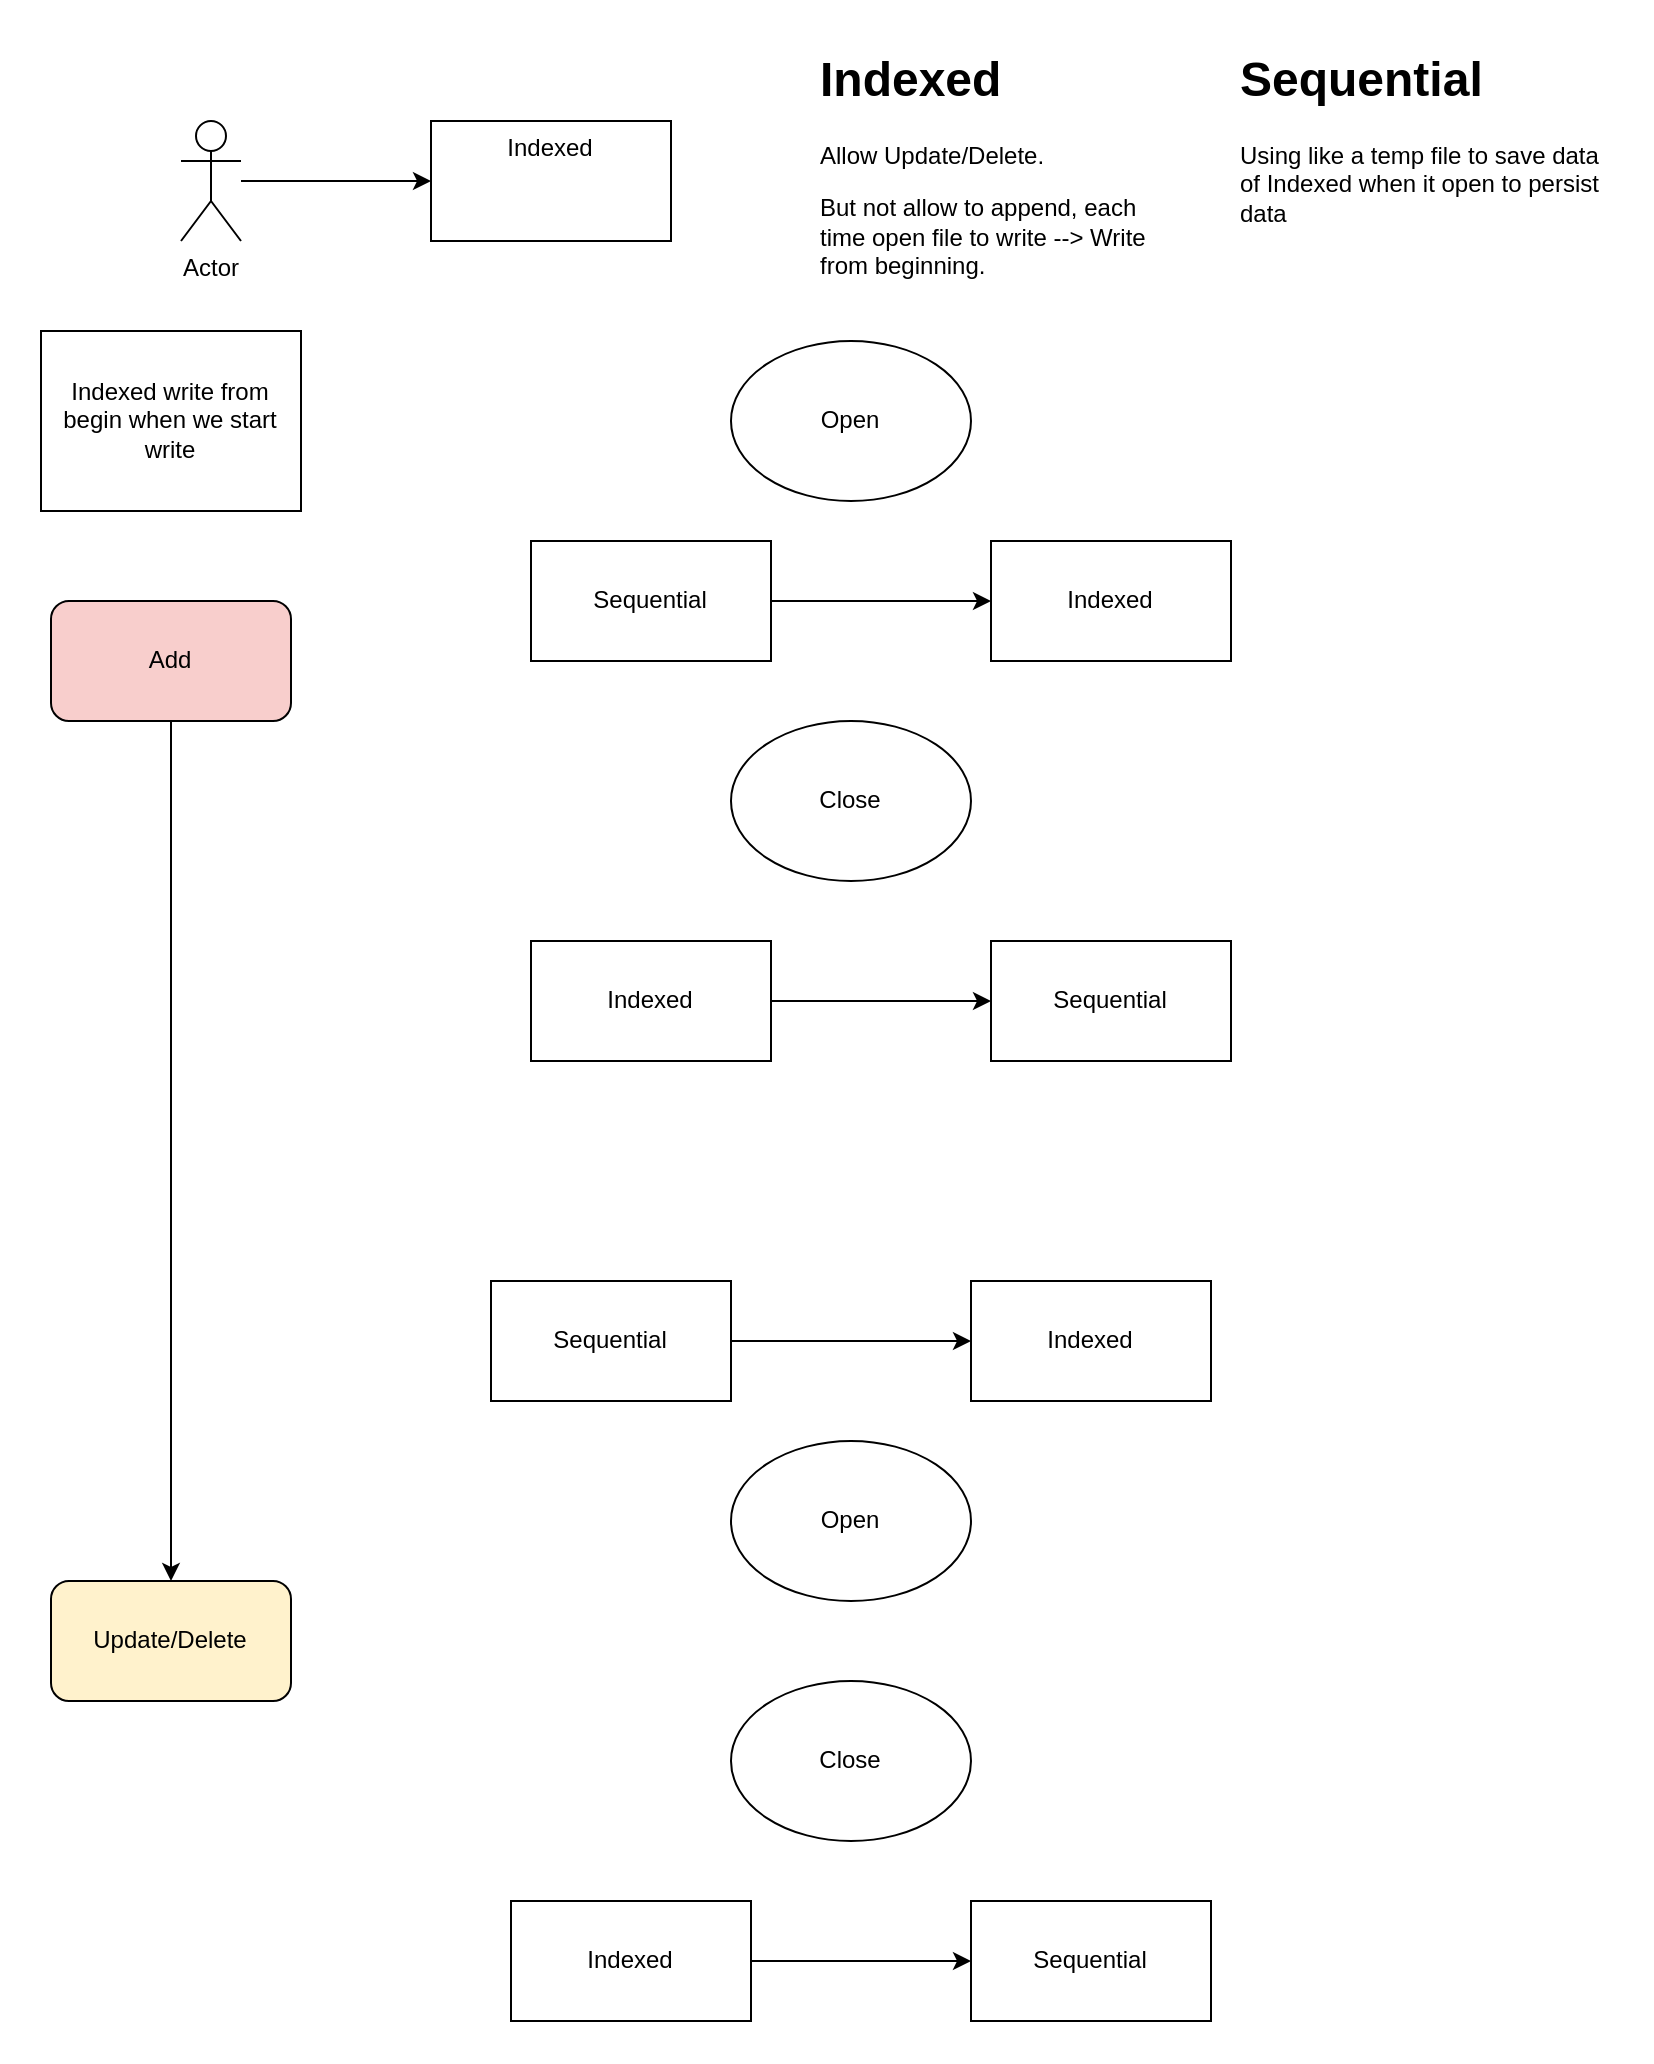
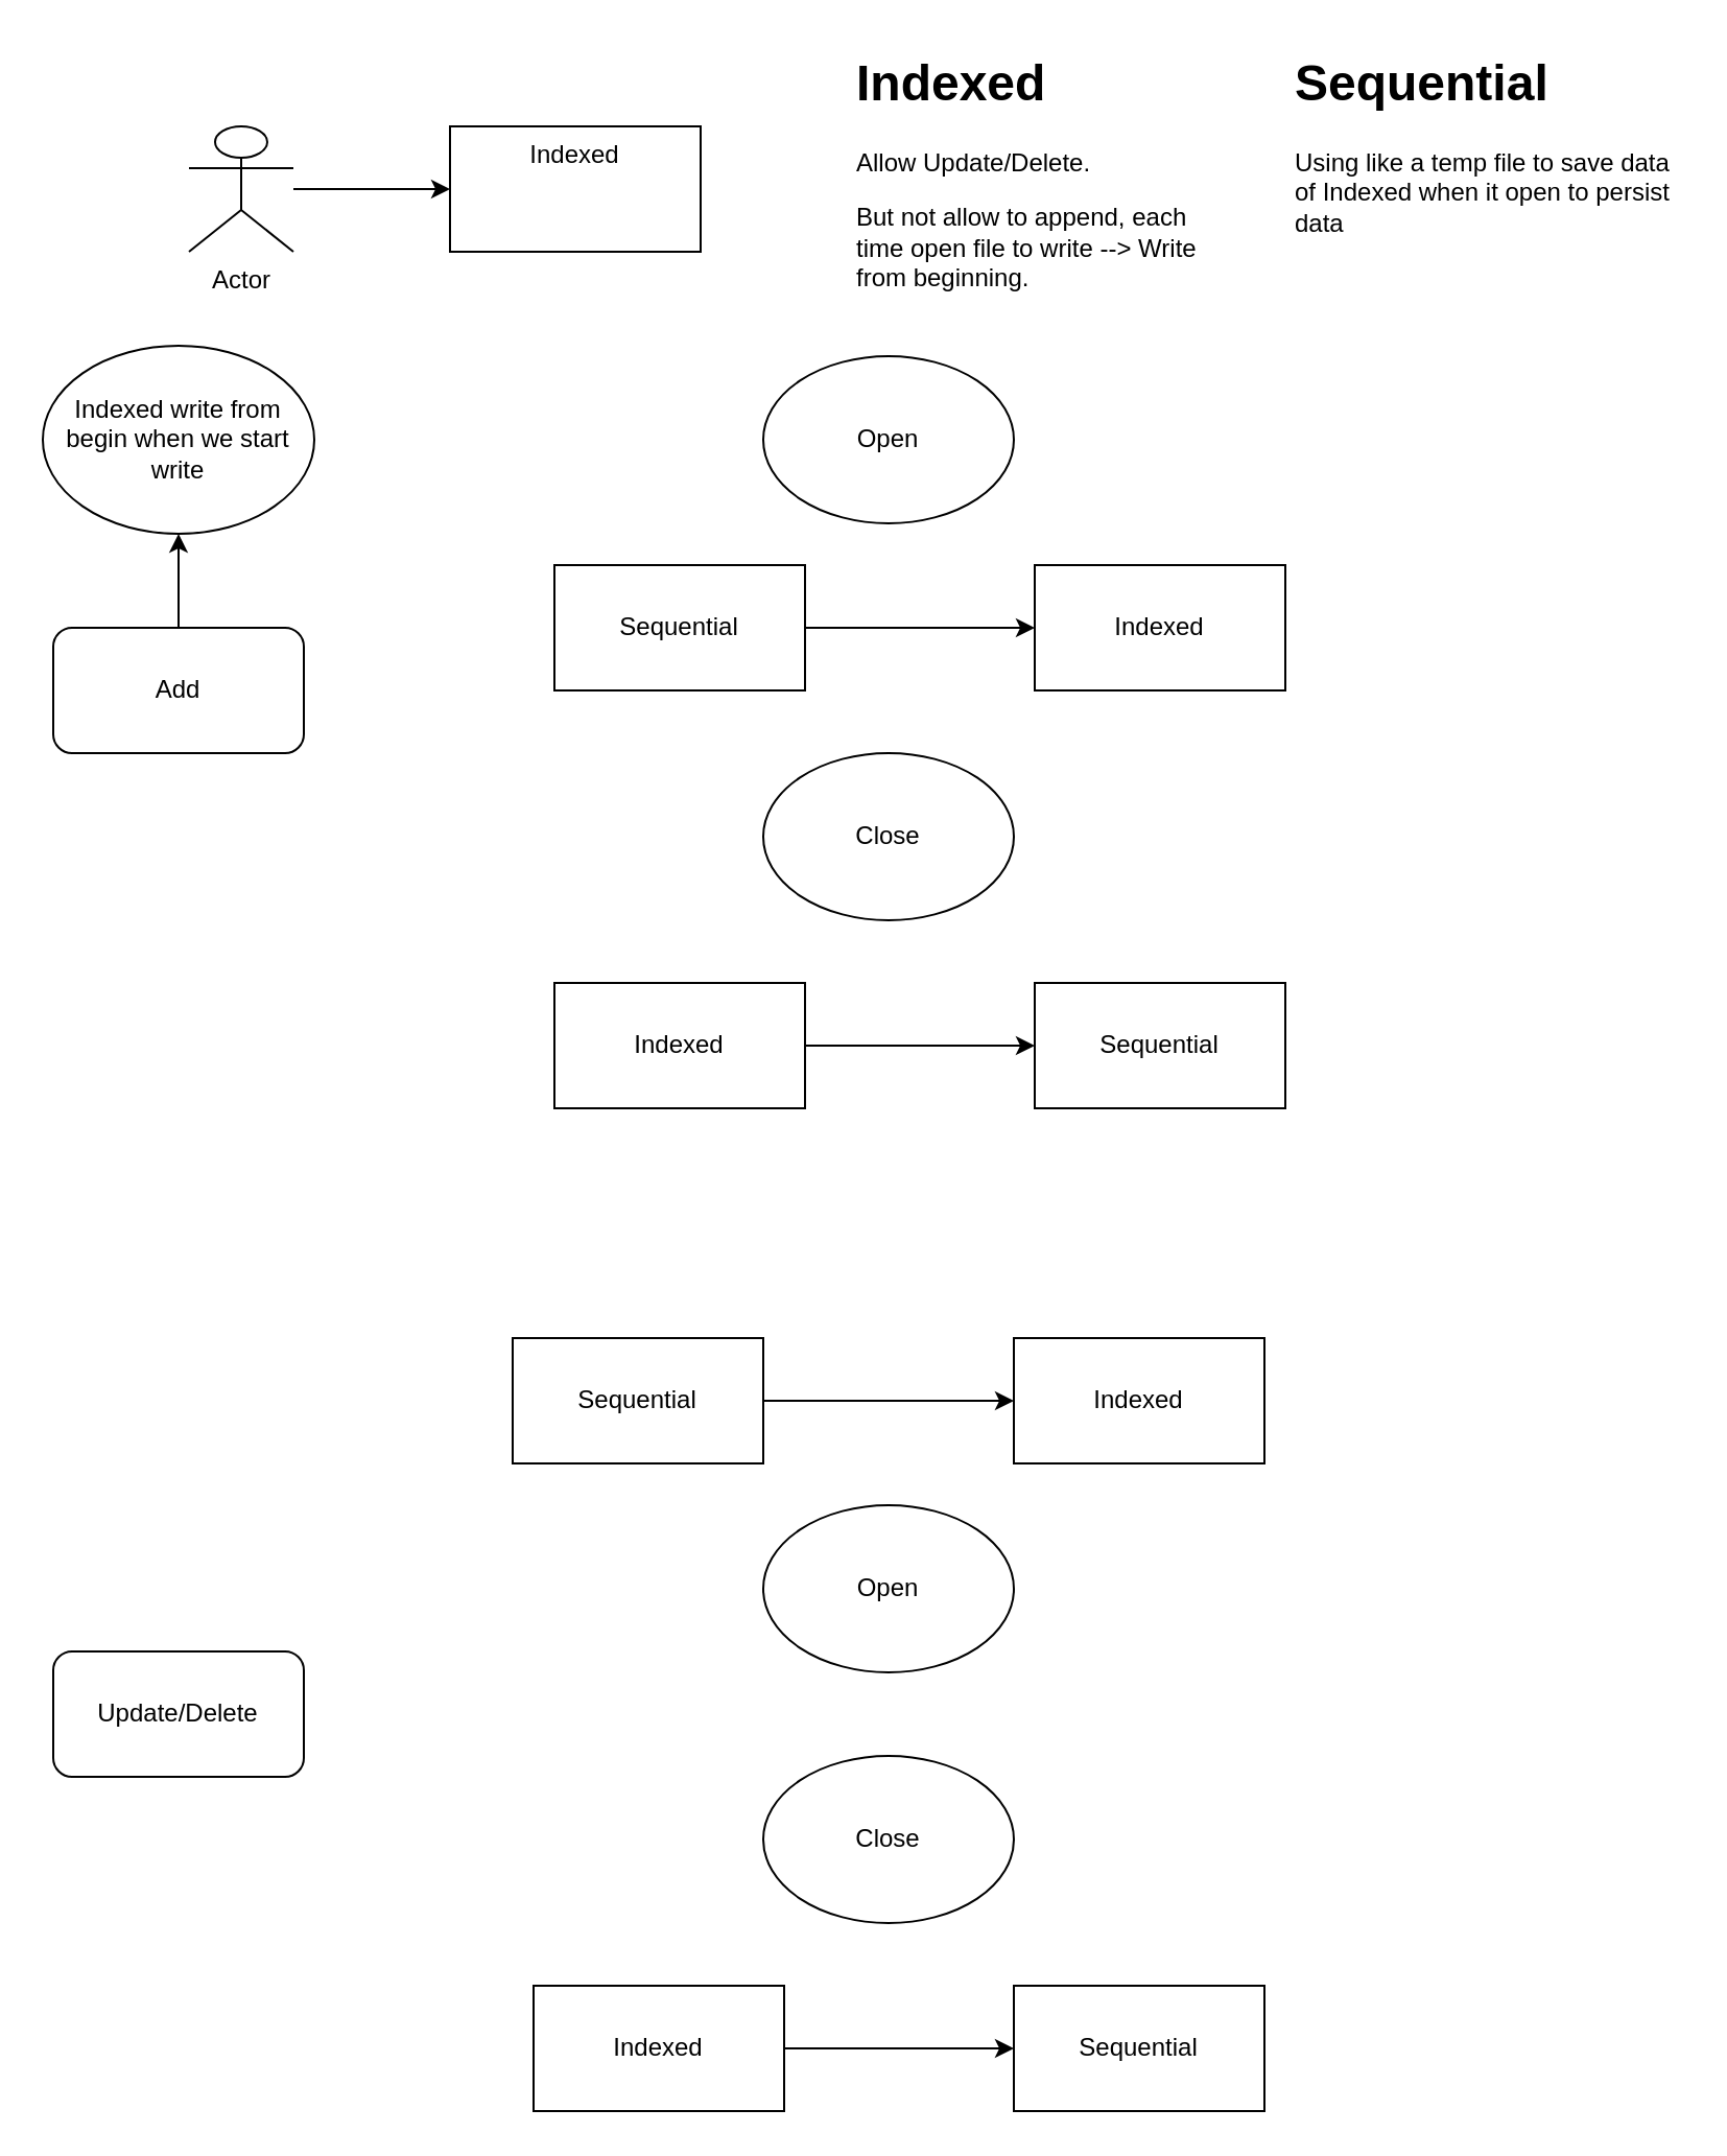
- <mxCell id="7" value="Actor" style="shape=umlActor;verticalLabelPosition=bottom;verticalAlign=top;html=1;outlineConnect=0;" parent="1" vertex="1"><mxGeometry x="90" y="60" width="30" height="60" as="geometry" /></mxCell>
+ <mxCell id="7" value="Actor" style="shape=umlActor;verticalLabelPosition=bottom;verticalAlign=top;html=1;outlineConnect=0;" parent="1" vertex="1"><mxGeometry x="90" y="60" width="50" height="60" as="geometry" /></mxCell>
- <mxCell id="26" value="Indexed write from begin when we start write" style="whiteSpace=wrap;html=1;rounded=0;" vertex="1" parent="1"><mxGeometry x="20" y="165" width="130" height="90" as="geometry" /></mxCell>
+ <mxCell id="26" value="Indexed write from begin when we start write" style="ellipse;whiteSpace=wrap;html=1;rounded=1;" vertex="1" parent="1"><mxGeometry x="20" y="165" width="130" height="90" as="geometry" /></mxCell>
- <mxCell id="9" value="Add" style="rounded=1;whiteSpace=wrap;html=1;fillColor=#f8cecc;" parent="1" vertex="1"><mxGeometry x="25" y="300" width="120" height="60" as="geometry" /></mxCell>
+ <mxCell id="9" value="Add" style="rounded=1;whiteSpace=wrap;html=1;" parent="1" vertex="1"><mxGeometry x="25" y="300" width="120" height="60" as="geometry" /></mxCell>
- <mxCell id="8" value="" style="edgeStyle=none;html=1;" edge="1" parent="1" source="9" target="19"><mxGeometry relative="1" as="geometry" /></mxCell>
+ <mxCell id="8" value="" style="edgeStyle=none;html=1;" edge="1" parent="1" source="9" target="26"><mxGeometry relative="1" as="geometry" /></mxCell>
- <mxCell id="19" value="Update/Delete" style="rounded=1;whiteSpace=wrap;html=1;fillColor=#fff2cc;" parent="1" vertex="1"><mxGeometry x="25" y="790" width="120" height="60" as="geometry" /></mxCell>
+ <mxCell id="19" value="Update/Delete" style="rounded=1;whiteSpace=wrap;html=1;" parent="1" vertex="1"><mxGeometry x="25" y="790" width="120" height="60" as="geometry" /></mxCell>
